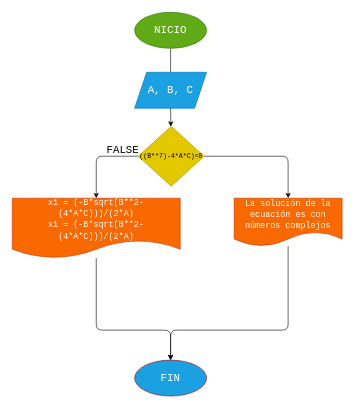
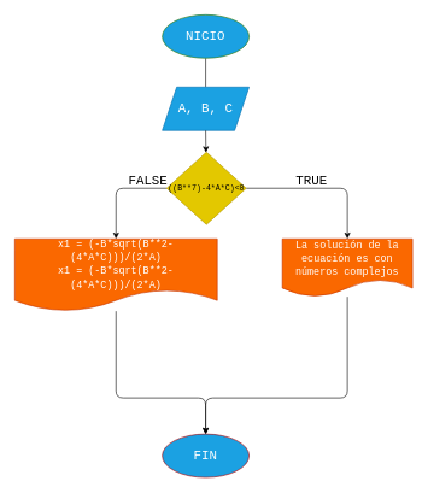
- <mxCell id="3" value="NICIO" style="ellipse;whiteSpace=wrap;html=1;fillColor=#60a917;fontColor=#ffffff;strokeColor=#2D7600;fontFamily=Courier New;fontSize=18;" vertex="1" parent="1"><mxGeometry x="224" width="120" height="60" as="geometry" y="20" /></mxCell>
+ <mxCell id="3" value="NICIO" style="ellipse;whiteSpace=wrap;html=1;fillColor=#1ba1e2;fontColor=#ffffff;strokeColor=#2D7600;fontFamily=Courier New;fontSize=18;" vertex="1" parent="1"><mxGeometry x="224" width="120" height="60" as="geometry" y="20" /></mxCell>
+ <mxCell id="14" value="TRUE" style="text;html=1;align=center;verticalAlign=middle;resizable=0;points=[];autosize=1;strokeColor=none;fillColor=none;fontSize=18;fontFamily=Courier New;" vertex="1" parent="1"><mxGeometry x="395" y="230" width="70" height="40" as="geometry" /></mxCell>
